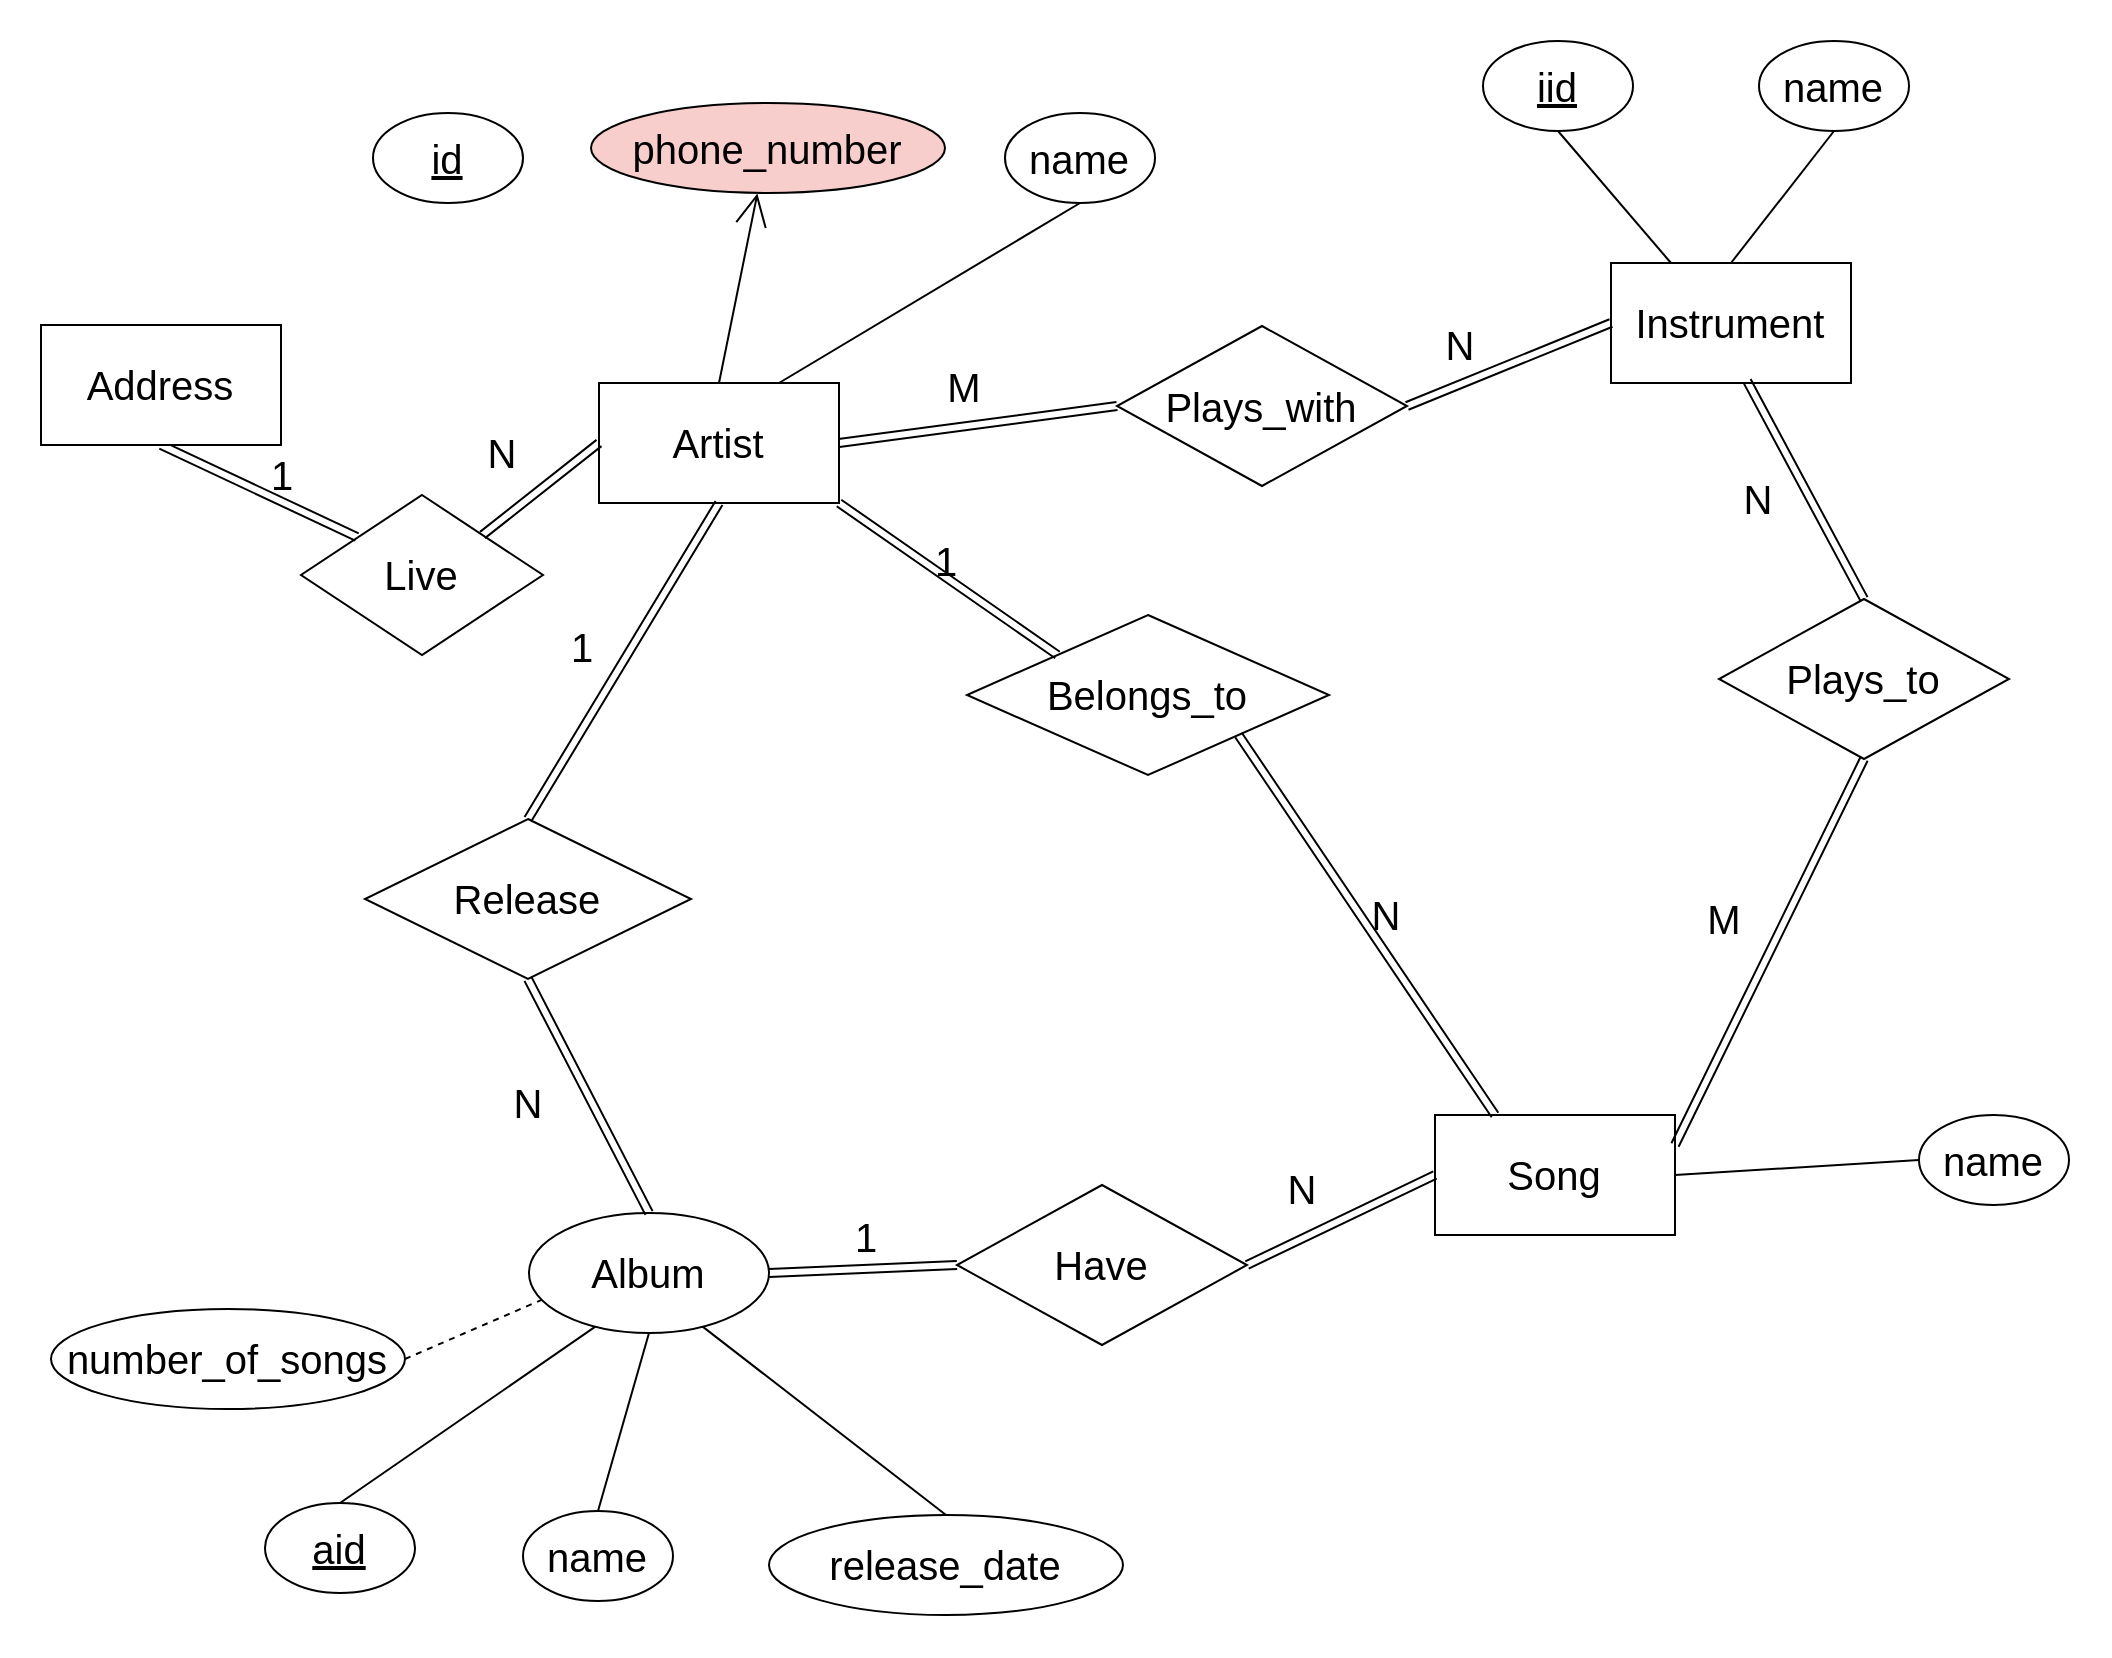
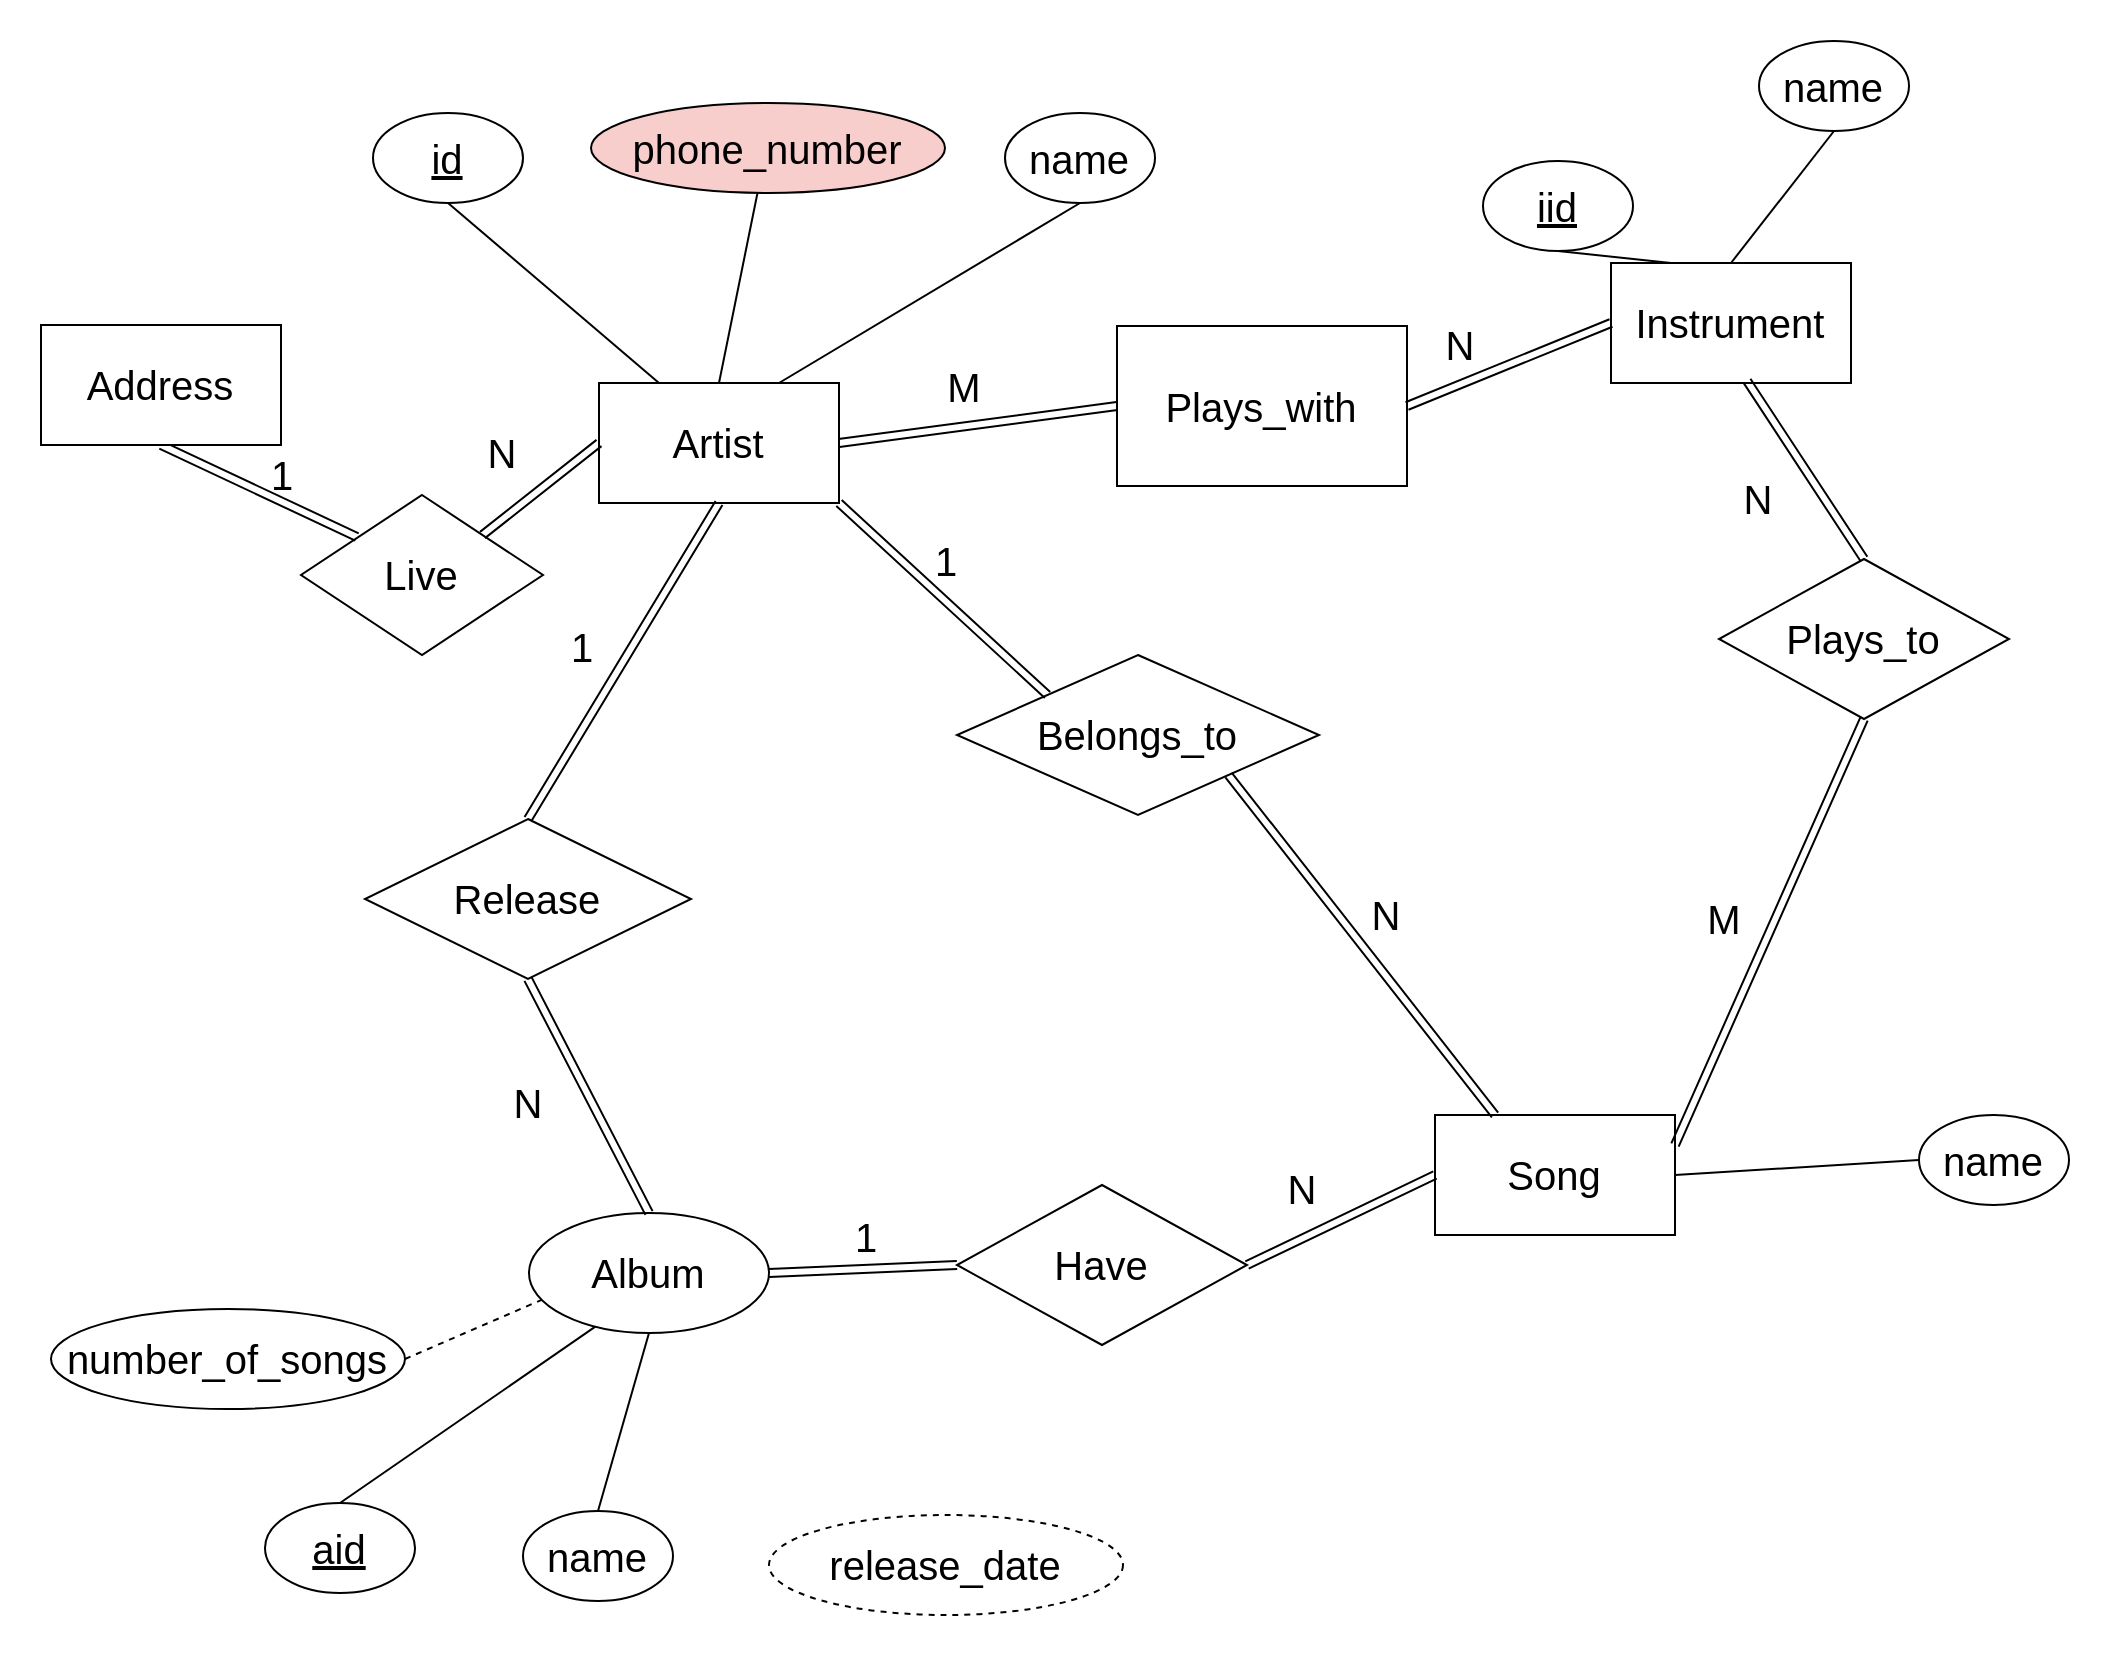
- <mxCell id="18" value="iid" style="ellipse;whiteSpace=wrap;html=1;hachureGap=4;pointerEvents=0;fontSize=20;fontStyle=4" vertex="1" parent="1"><mxGeometry x="741" y="20" width="75" height="45" as="geometry" /></mxCell>
+ <mxCell id="18" value="iid" style="ellipse;whiteSpace=wrap;html=1;hachureGap=4;pointerEvents=0;fontSize=20;fontStyle=4" vertex="1" parent="1"><mxGeometry x="741" y="80" width="75" height="45" as="geometry" /></mxCell>
- <mxCell id="11" value="" style="endArrow=open;html=1;fontSize=20;startSize=14;endSize=14;sourcePerimeterSpacing=8;targetPerimeterSpacing=8;entryX=0.47;entryY=1.005;entryDx=0;entryDy=0;entryPerimeter=0;exitX=0.5;exitY=0;exitDx=0;exitDy=0;" parent="1" source="2" target="7" edge="1"><mxGeometry width="50" height="50" relative="1" as="geometry"><mxPoint x="183" y="216" as="sourcePoint" /><mxPoint x="233" y="166" as="targetPoint" /></mxGeometry></mxCell>
+ <mxCell id="11" value="" style="endArrow=none;html=1;fontSize=20;startSize=14;endSize=14;sourcePerimeterSpacing=8;targetPerimeterSpacing=8;entryX=0.47;entryY=1.005;entryDx=0;entryDy=0;entryPerimeter=0;exitX=0.5;exitY=0;exitDx=0;exitDy=0;" parent="1" source="2" target="7" edge="1"><mxGeometry width="50" height="50" relative="1" as="geometry"><mxPoint x="183" y="216" as="sourcePoint" /><mxPoint x="233" y="166" as="targetPoint" /></mxGeometry></mxCell>
+ <mxCell id="9" value="" style="endArrow=none;html=1;fontSize=20;startSize=14;endSize=14;sourcePerimeterSpacing=8;targetPerimeterSpacing=8;fontStyle=1;entryX=0.5;entryY=1;entryDx=0;entryDy=0;exitX=0.25;exitY=0;exitDx=0;exitDy=0;" parent="1" source="2" target="6" edge="1"><mxGeometry width="50" height="50" relative="1" as="geometry"><mxPoint x="163" y="196" as="sourcePoint" /><mxPoint x="213" y="146" as="targetPoint" /></mxGeometry></mxCell>
- <mxCell id="32" value="Plays_with" style="rhombus;whiteSpace=wrap;html=1;hachureGap=4;pointerEvents=0;fontSize=20;" vertex="1" parent="1"><mxGeometry x="558" y="162.5" width="145" height="80" as="geometry" /></mxCell>
+ <mxCell id="32" value="Plays_with" style="whiteSpace=wrap;html=1;hachureGap=4;pointerEvents=0;fontSize=20;rounded=0;" vertex="1" parent="1"><mxGeometry x="558" y="162.5" width="145" height="80" as="geometry" /></mxCell>
- <mxCell id="45" value="Plays_to&lt;br&gt;" style="rhombus;whiteSpace=wrap;html=1;hachureGap=4;pointerEvents=0;fontSize=20;" vertex="1" parent="1"><mxGeometry x="859" y="299" width="145" height="80" as="geometry" /></mxCell>
+ <mxCell id="45" value="Plays_to&lt;br&gt;" style="rhombus;whiteSpace=wrap;html=1;hachureGap=4;pointerEvents=0;fontSize=20;" vertex="1" parent="1"><mxGeometry x="859" y="279" width="145" height="80" as="geometry" /></mxCell>
- <mxCell id="27" value="Belongs_to" style="rhombus;whiteSpace=wrap;html=1;hachureGap=4;pointerEvents=0;fontSize=20;" vertex="1" parent="1"><mxGeometry x="483" y="307" width="181" height="80" as="geometry" /></mxCell>
+ <mxCell id="27" value="Belongs_to" style="rhombus;whiteSpace=wrap;html=1;hachureGap=4;pointerEvents=0;fontSize=20;" vertex="1" parent="1"><mxGeometry x="478" y="327" width="181" height="80" as="geometry" /></mxCell>
- <mxCell id="24" value="" style="endArrow=none;html=1;fontSize=20;startSize=14;endSize=14;sourcePerimeterSpacing=8;targetPerimeterSpacing=8;entryX=0.75;entryY=1;entryDx=0;entryDy=0;exitX=0.5;exitY=0;exitDx=0;exitDy=0;" edge="1" parent="1" source="22" target="4"><mxGeometry width="50" height="50" relative="1" as="geometry"><mxPoint x="488" y="715" as="sourcePoint" /><mxPoint x="538" y="665" as="targetPoint" /></mxGeometry></mxCell>
- <mxCell id="22" value="release_date" style="ellipse;whiteSpace=wrap;html=1;hachureGap=4;pointerEvents=0;fontSize=20;" vertex="1" parent="1"><mxGeometry x="384" y="757" width="177" height="50" as="geometry" /></mxCell>
+ <mxCell id="22" value="release_date" style="ellipse;whiteSpace=wrap;html=1;hachureGap=4;pointerEvents=0;fontSize=20;dashed=1;" vertex="1" parent="1"><mxGeometry x="384" y="757" width="177" height="50" as="geometry" /></mxCell>
